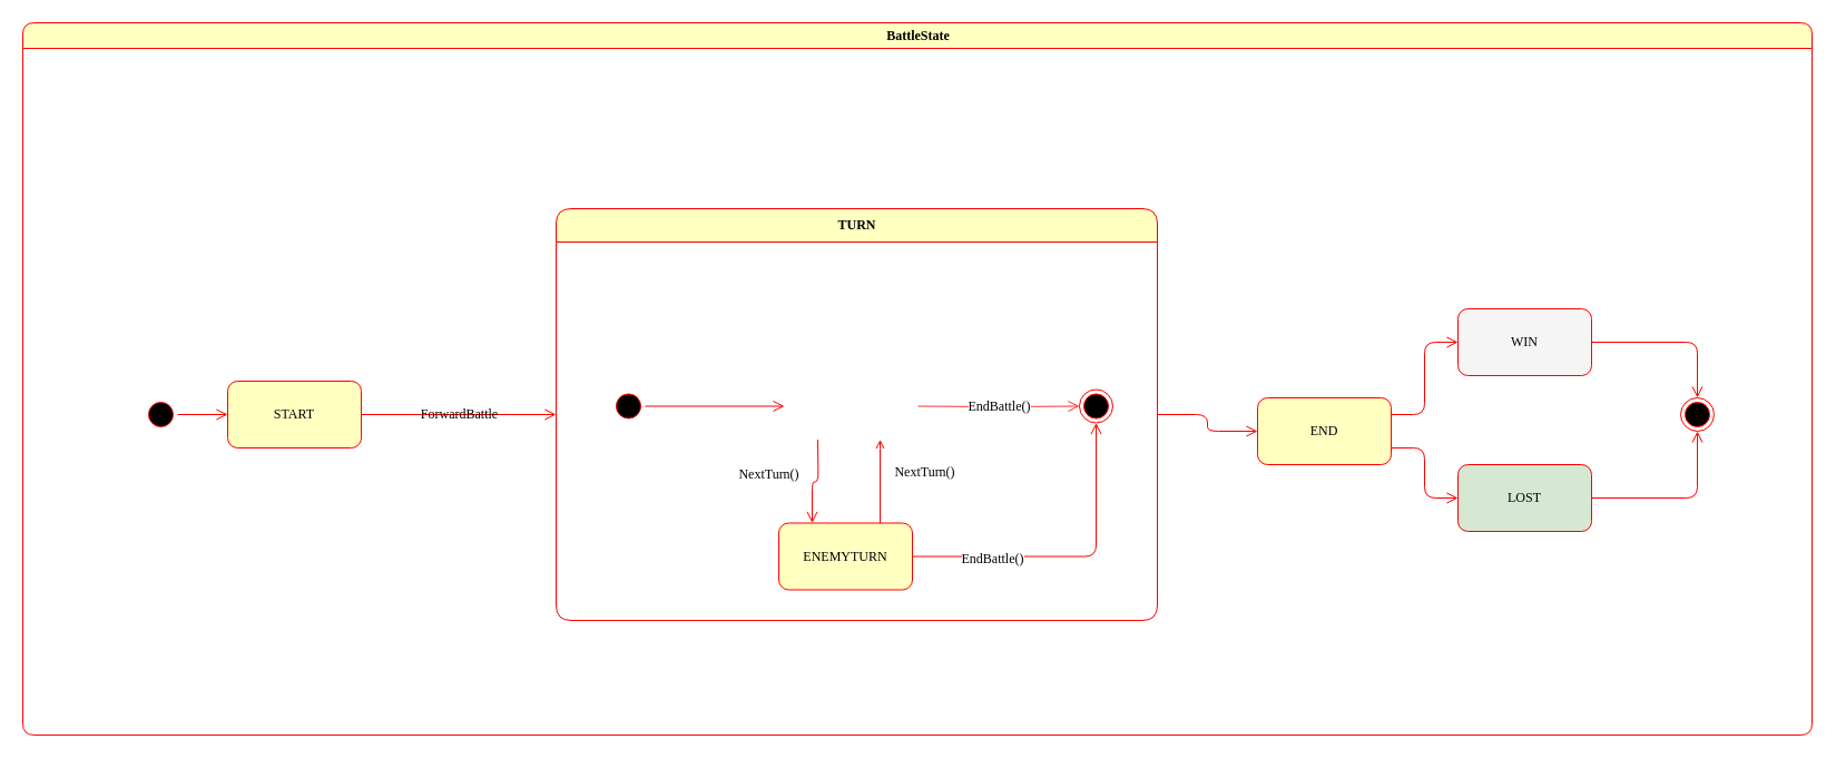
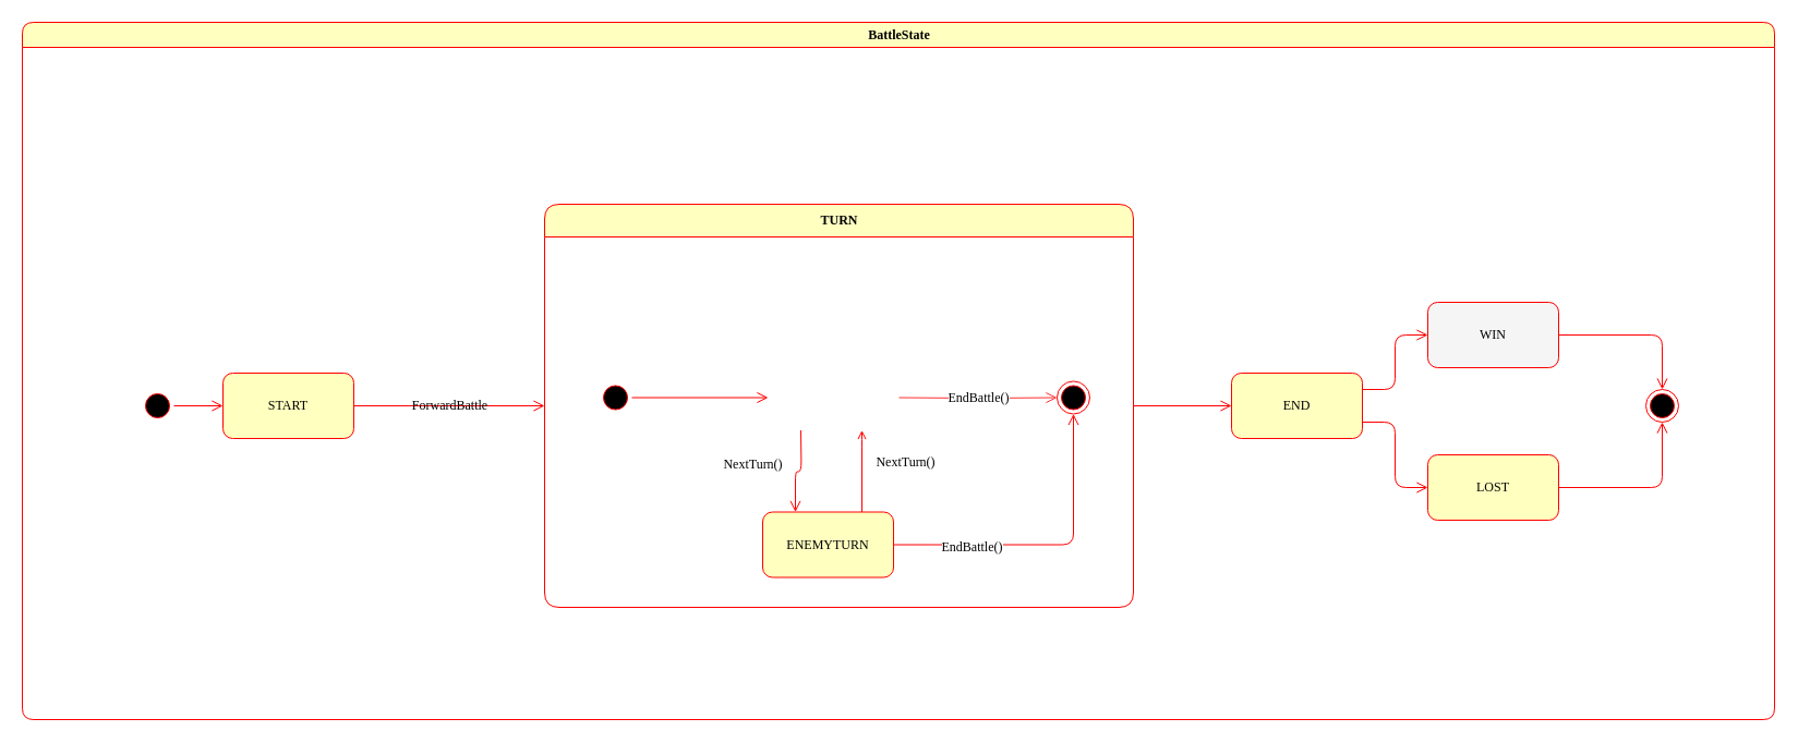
- <mxCell id="6" value="END" style="rounded=1;whiteSpace=wrap;html=1;shadow=0;labelBackgroundColor=none;comic=0;fontFamily=Verdana;fontSize=12;fontColor=#000000;strokeColor=#ff0000;fillColor=#ffffc0;" parent="2" vertex="1"><mxGeometry x="1109" y="337" width="120" height="60" as="geometry" /></mxCell>
+ <mxCell id="6" value="END" style="rounded=1;whiteSpace=wrap;html=1;shadow=0;labelBackgroundColor=none;comic=0;fontFamily=Verdana;fontSize=12;fontColor=#000000;strokeColor=#ff0000;fillColor=#ffffc0;" parent="2" vertex="1"><mxGeometry x="1109" y="322" width="120" height="60" as="geometry" /></mxCell>
- <mxCell id="7" value="LOST" style="rounded=1;whiteSpace=wrap;html=1;shadow=0;labelBackgroundColor=none;comic=0;fontFamily=Verdana;fontSize=12;fontColor=#000000;strokeColor=#ff0000;fillColor=#d5e8d4;" parent="2" vertex="1"><mxGeometry x="1289" y="397" width="120" height="60" as="geometry" /></mxCell>
+ <mxCell id="7" value="LOST" style="rounded=1;whiteSpace=wrap;html=1;shadow=0;labelBackgroundColor=none;comic=0;fontFamily=Verdana;fontSize=12;fontColor=#000000;strokeColor=#ff0000;fillColor=#ffffc0;" parent="2" vertex="1"><mxGeometry x="1289" y="397" width="120" height="60" as="geometry" /></mxCell>
